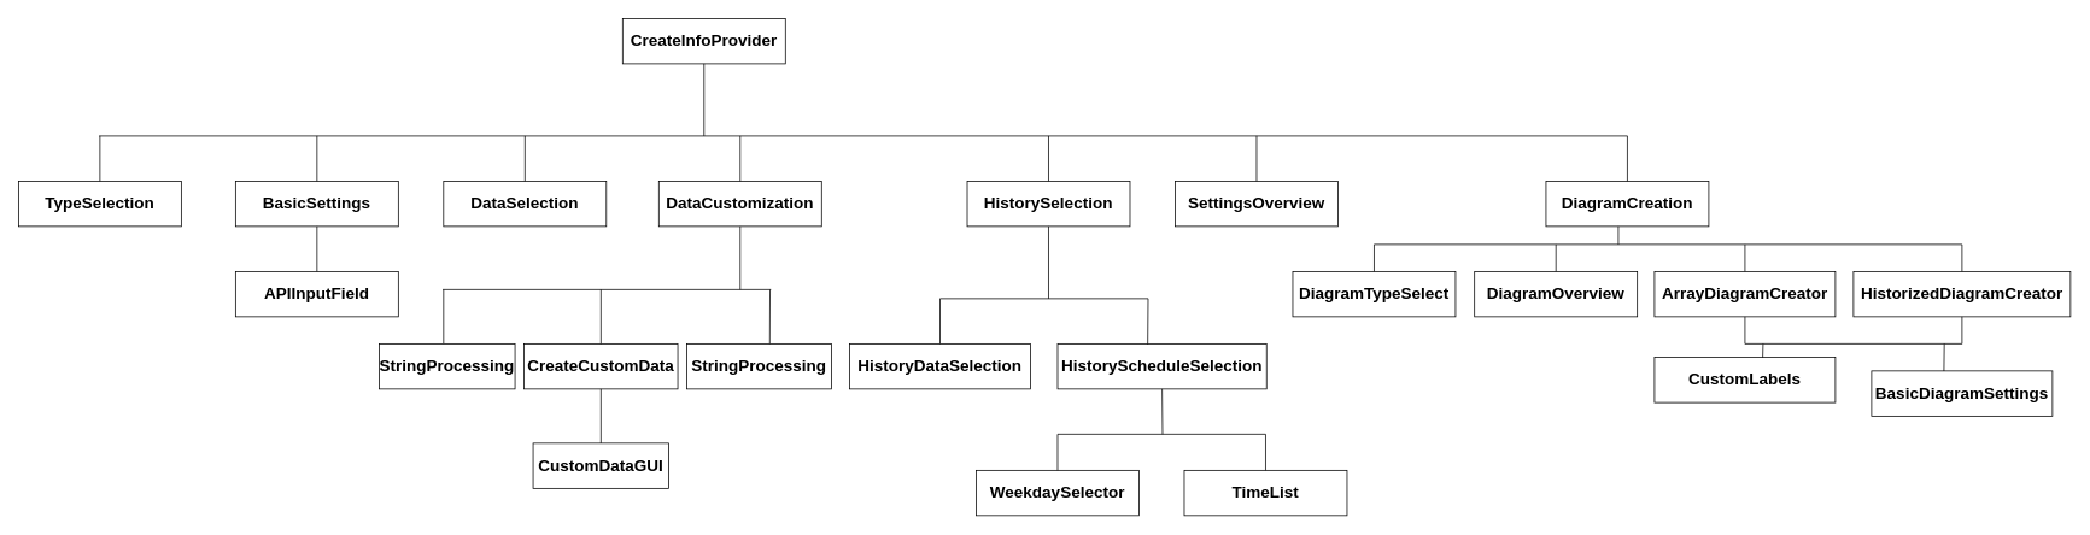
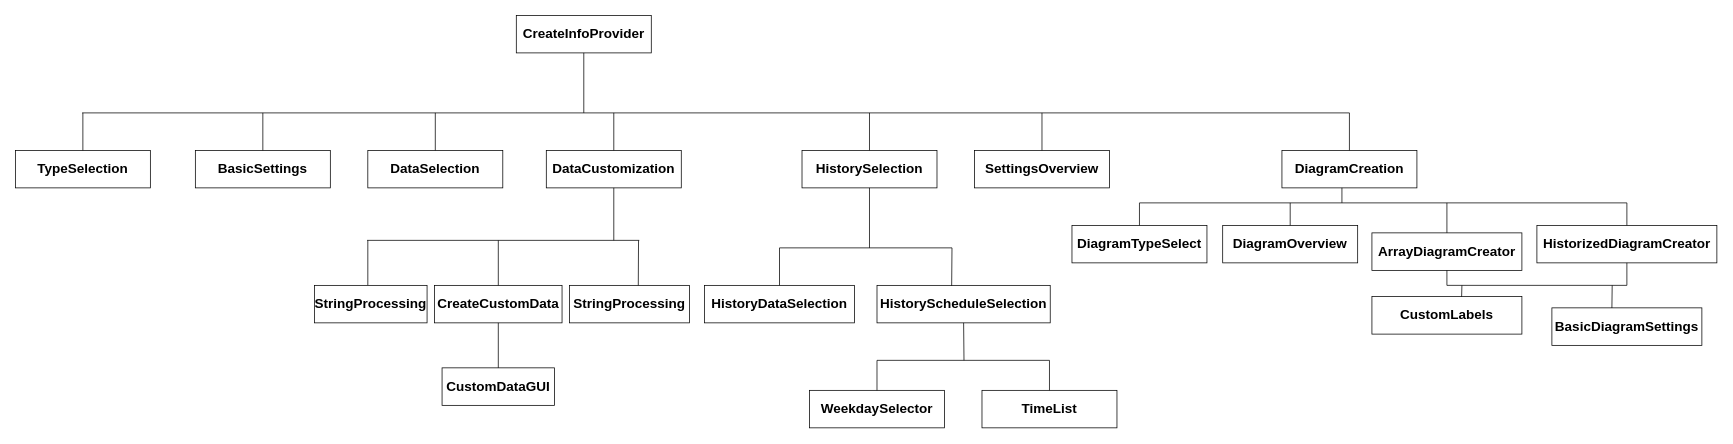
- <mxCell id="23" value="" style="endArrow=none;html=1;exitX=0.5;exitY=0;exitDx=0;exitDy=0;entryX=0.5;entryY=1;entryDx=0;entryDy=0;" parent="1" source="11" target="12" edge="1"><mxGeometry width="50" height="50" relative="1" as="geometry"><mxPoint x="360" y="260" as="sourcePoint" /><mxPoint x="410" y="210" as="targetPoint" /></mxGeometry></mxCell>
- <mxCell id="11" value="&lt;font style=&quot;font-size: 18px&quot;&gt;&lt;b&gt;APIInputField&lt;/b&gt;&lt;/font&gt;" style="rounded=0;whiteSpace=wrap;html=1;" parent="1" vertex="1"><mxGeometry x="260" y="300" width="180" height="50" as="geometry" /></mxCell>
- <mxCell id="35" value="&lt;font style=&quot;font-size: 18px&quot;&gt;&lt;b&gt;ArrayDiagramCreator&lt;/b&gt;&lt;/font&gt;" style="rounded=0;whiteSpace=wrap;html=1;" parent="1" vertex="1"><mxGeometry x="1829" y="300" width="200" height="50" as="geometry" /></mxCell>
+ <mxCell id="35" value="&lt;font style=&quot;font-size: 18px&quot;&gt;&lt;b&gt;ArrayDiagramCreator&lt;/b&gt;&lt;/font&gt;" style="rounded=0;whiteSpace=wrap;html=1;" parent="1" vertex="1"><mxGeometry x="1829" y="310" width="200" height="50" as="geometry" /></mxCell>
